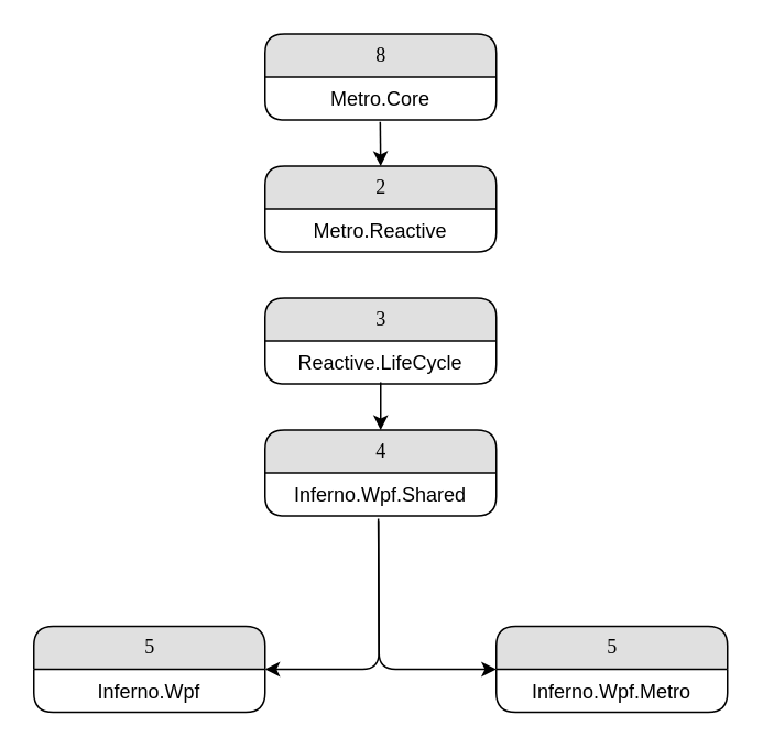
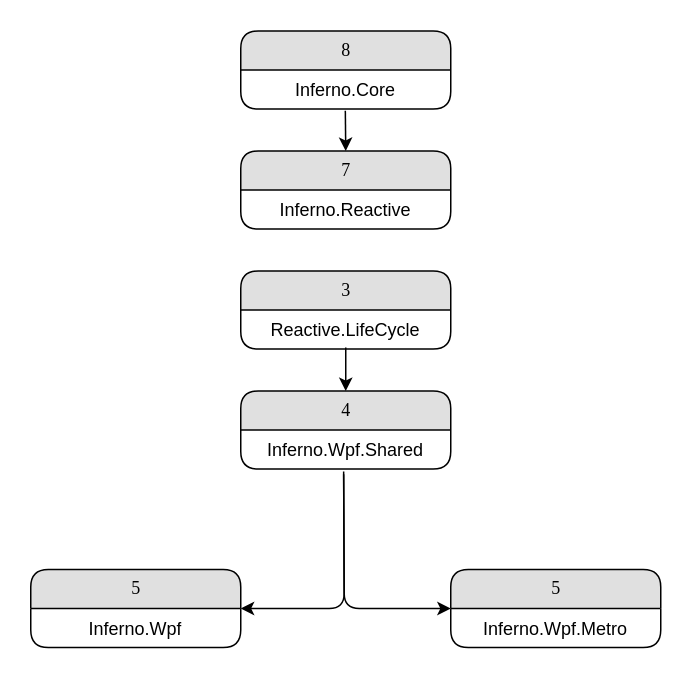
- <mxCell id="3" value="Metro.Core" parent="2" vertex="1" style="text;html=1;strokeColor=none;fillColor=none;spacingLeft=4;spacingRight=4;whiteSpace=wrap;overflow=hidden;rotatable=0;points=[[0,0.5],[1,0.5]];portConstraint=eastwest;align=center;"><mxGeometry as="geometry" height="26" width="140" y="26" /></mxCell>
+ <mxCell id="3" value="Inferno.Core" parent="2" vertex="1" style="text;html=1;strokeColor=none;fillColor=none;spacingLeft=4;spacingRight=4;whiteSpace=wrap;overflow=hidden;rotatable=0;points=[[0,0.5],[1,0.5]];portConstraint=eastwest;align=center;"><mxGeometry as="geometry" height="26" width="140" y="26" /></mxCell>
- <mxCell id="4" value="2" parent="1" vertex="1" style="swimlane;html=1;fontStyle=0;childLayout=stackLayout;horizontal=1;startSize=26;fillColor=#e0e0e0;horizontalStack=0;resizeParent=1;resizeLast=0;collapsible=1;marginBottom=0;swimlaneFillColor=#ffffff;align=center;rounded=1;shadow=0;comic=0;labelBackgroundColor=none;strokeWidth=1;fontFamily=Verdana;fontSize=12"><mxGeometry as="geometry" height="52" width="140" y="100" x="160" /></mxCell>
+ <mxCell id="4" value="7" parent="1" vertex="1" style="swimlane;html=1;fontStyle=0;childLayout=stackLayout;horizontal=1;startSize=26;fillColor=#e0e0e0;horizontalStack=0;resizeParent=1;resizeLast=0;collapsible=1;marginBottom=0;swimlaneFillColor=#ffffff;align=center;rounded=1;shadow=0;comic=0;labelBackgroundColor=none;strokeWidth=1;fontFamily=Verdana;fontSize=12"><mxGeometry as="geometry" height="52" width="140" y="100" x="160" /></mxCell>
- <mxCell id="5" value="Metro.Reactive" parent="4" vertex="1" style="text;html=1;strokeColor=none;fillColor=none;spacingLeft=4;spacingRight=4;whiteSpace=wrap;overflow=hidden;rotatable=0;points=[[0,0.5],[1,0.5]];portConstraint=eastwest;align=center;"><mxGeometry as="geometry" height="26" width="140" y="26" /></mxCell>
+ <mxCell id="5" value="Inferno.Reactive" parent="4" vertex="1" style="text;html=1;strokeColor=none;fillColor=none;spacingLeft=4;spacingRight=4;whiteSpace=wrap;overflow=hidden;rotatable=0;points=[[0,0.5],[1,0.5]];portConstraint=eastwest;align=center;"><mxGeometry as="geometry" height="26" width="140" y="26" /></mxCell>
